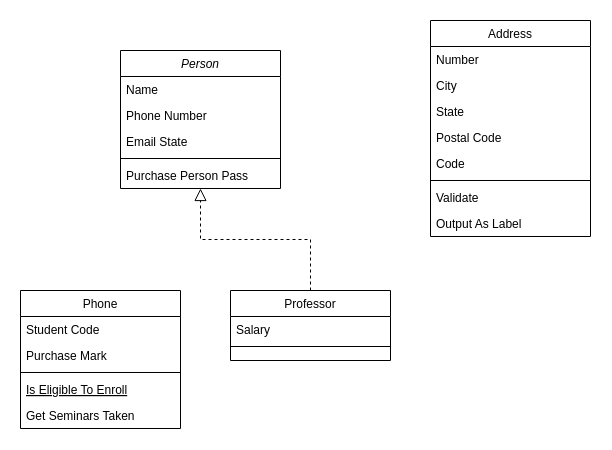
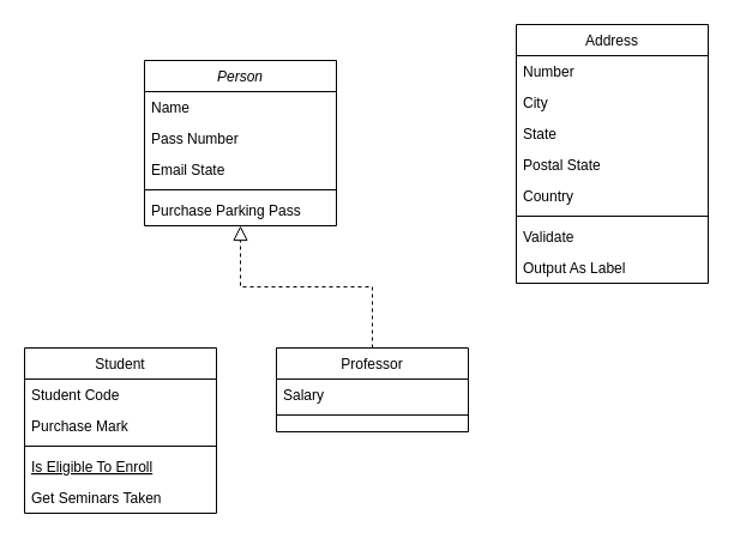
- <mxCell id="4" value="Phone Number" style="text;align=left;verticalAlign=top;spacingLeft=4;spacingRight=4;overflow=hidden;rotatable=0;points=[[0,0.5],[1,0.5]];portConstraint=eastwest;rounded=0;shadow=0;html=0;" parent="2" vertex="1"><mxGeometry y="52" width="160" height="26" as="geometry" /></mxCell>
+ <mxCell id="4" value="Pass Number" style="text;align=left;verticalAlign=top;spacingLeft=4;spacingRight=4;overflow=hidden;rotatable=0;points=[[0,0.5],[1,0.5]];portConstraint=eastwest;rounded=0;shadow=0;html=0;" parent="2" vertex="1"><mxGeometry y="52" width="160" height="26" as="geometry" /></mxCell>
- <mxCell id="22" value="Postal Code" style="text;align=left;verticalAlign=top;spacingLeft=4;spacingRight=4;overflow=hidden;rotatable=0;points=[[0,0.5],[1,0.5]];portConstraint=eastwest;rounded=0;shadow=0;html=0;" parent="18" vertex="1"><mxGeometry y="104" width="160" height="26" as="geometry" /></mxCell>
+ <mxCell id="22" value="Postal State" style="text;align=left;verticalAlign=top;spacingLeft=4;spacingRight=4;overflow=hidden;rotatable=0;points=[[0,0.5],[1,0.5]];portConstraint=eastwest;rounded=0;shadow=0;html=0;" parent="18" vertex="1"><mxGeometry y="104" width="160" height="26" as="geometry" /></mxCell>
- <mxCell id="23" value="Code" style="text;align=left;verticalAlign=top;spacingLeft=4;spacingRight=4;overflow=hidden;rotatable=0;points=[[0,0.5],[1,0.5]];portConstraint=eastwest;rounded=0;shadow=0;html=0;" parent="18" vertex="1"><mxGeometry y="130" width="160" height="26" as="geometry" /></mxCell>
+ <mxCell id="23" value="Country" style="text;align=left;verticalAlign=top;spacingLeft=4;spacingRight=4;overflow=hidden;rotatable=0;points=[[0,0.5],[1,0.5]];portConstraint=eastwest;rounded=0;shadow=0;html=0;" parent="18" vertex="1"><mxGeometry y="130" width="160" height="26" as="geometry" /></mxCell>
- <mxCell id="7" value="Purchase Person Pass" style="text;align=left;verticalAlign=top;spacingLeft=4;spacingRight=4;overflow=hidden;rotatable=0;points=[[0,0.5],[1,0.5]];portConstraint=eastwest;" parent="2" vertex="1"><mxGeometry y="112" width="160" height="26" as="geometry" /></mxCell>
+ <mxCell id="7" value="Purchase Parking Pass" style="text;align=left;verticalAlign=top;spacingLeft=4;spacingRight=4;overflow=hidden;rotatable=0;points=[[0,0.5],[1,0.5]];portConstraint=eastwest;" parent="2" vertex="1"><mxGeometry y="112" width="160" height="26" as="geometry" /></mxCell>
- <mxCell id="8" value="Phone" style="swimlane;fontStyle=0;align=center;verticalAlign=top;childLayout=stackLayout;horizontal=1;startSize=26;horizontalStack=0;resizeParent=1;resizeLast=0;collapsible=1;marginBottom=0;rounded=0;shadow=0;strokeWidth=1;" parent="1" vertex="1"><mxGeometry x="20" y="290" width="160" height="138" as="geometry"><mxRectangle x="130" y="380" width="160" height="26" as="alternateBounds" /></mxGeometry></mxCell>
+ <mxCell id="8" value="Student" style="swimlane;fontStyle=0;align=center;verticalAlign=top;childLayout=stackLayout;horizontal=1;startSize=26;horizontalStack=0;resizeParent=1;resizeLast=0;collapsible=1;marginBottom=0;rounded=0;shadow=0;strokeWidth=1;" parent="1" vertex="1"><mxGeometry x="20" y="290" width="160" height="138" as="geometry"><mxRectangle x="130" y="380" width="160" height="26" as="alternateBounds" /></mxGeometry></mxCell>
